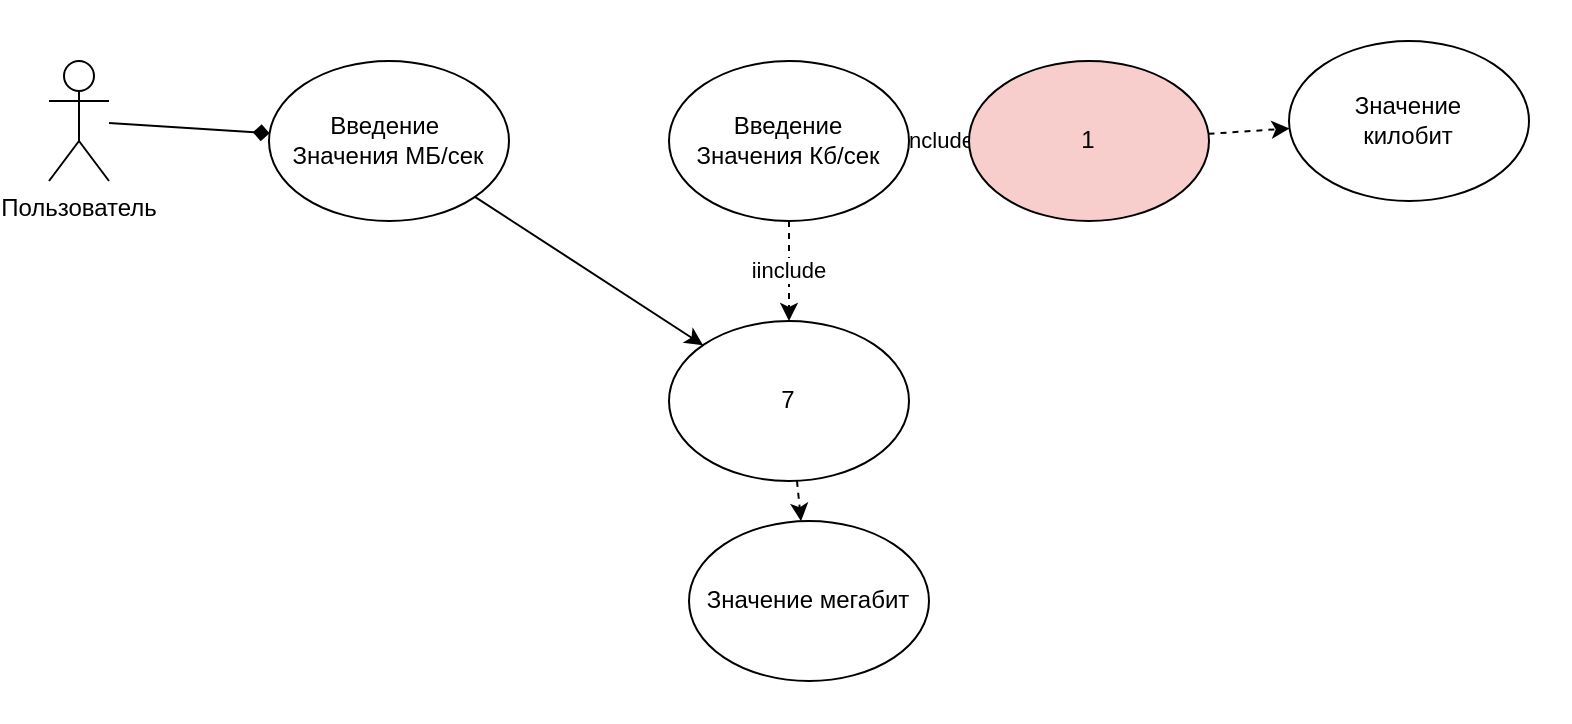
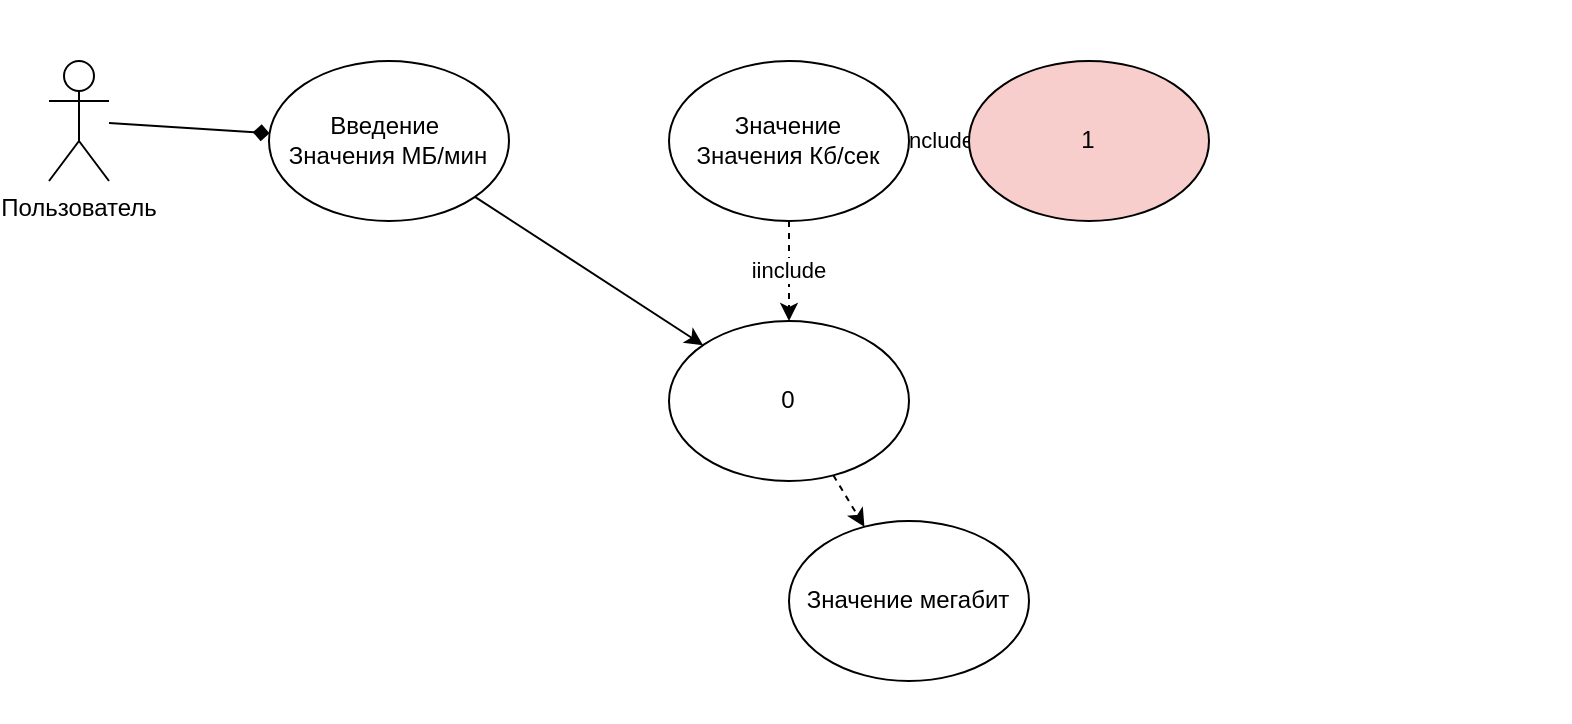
- <mxCell id="13" value="Значение&lt;br&gt;килобит" style="ellipse;whiteSpace=wrap;html=1;" vertex="1" parent="1"><mxGeometry x="640" y="20" width="120" height="80" as="geometry" /></mxCell>
- <mxCell id="11" value="" style="edgeStyle=none;rounded=0;orthogonalLoop=1;jettySize=auto;html=1;dashed=1;startArrow=none;startFill=0;endArrow=classic;endFill=1;" edge="1" parent="1" source="12" target="13"><mxGeometry relative="1" as="geometry" /></mxCell>
- <mxCell id="5" value="&lt;font style=&quot;vertical-align: inherit&quot;&gt;&lt;font style=&quot;vertical-align: inherit&quot;&gt;&lt;font style=&quot;vertical-align: inherit&quot;&gt;&lt;font style=&quot;vertical-align: inherit&quot;&gt;Введение&amp;nbsp;&lt;br&gt;Значения МБ/сек&lt;/font&gt;&lt;/font&gt;&lt;/font&gt;&lt;/font&gt;" style="ellipse;whiteSpace=wrap;html=1;" vertex="1" parent="1"><mxGeometry x="130" y="30" width="120" height="80" as="geometry" /></mxCell>
+ <mxCell id="5" value="&lt;font style=&quot;vertical-align: inherit&quot;&gt;&lt;font style=&quot;vertical-align: inherit&quot;&gt;&lt;font style=&quot;vertical-align: inherit&quot;&gt;&lt;font style=&quot;vertical-align: inherit&quot;&gt;Введение&amp;nbsp;&lt;br&gt;Значения МБ/мин&lt;/font&gt;&lt;/font&gt;&lt;/font&gt;&lt;/font&gt;" style="ellipse;whiteSpace=wrap;html=1;" vertex="1" parent="1"><mxGeometry x="130" y="30" width="120" height="80" as="geometry" /></mxCell>
- <mxCell id="8" value="&lt;font style=&quot;vertical-align: inherit&quot;&gt;&lt;font style=&quot;vertical-align: inherit&quot;&gt;&lt;font style=&quot;vertical-align: inherit&quot;&gt;&lt;font style=&quot;vertical-align: inherit&quot;&gt;&lt;font style=&quot;vertical-align: inherit&quot;&gt;&lt;font style=&quot;vertical-align: inherit&quot;&gt;Введение&lt;br&gt;Значения Кб/сек&lt;/font&gt;&lt;/font&gt;&lt;/font&gt;&lt;/font&gt;&lt;/font&gt;&lt;/font&gt;" style="ellipse;whiteSpace=wrap;html=1;" vertex="1" parent="1"><mxGeometry x="330" y="30" width="120" height="80" as="geometry" /></mxCell>
+ <mxCell id="8" value="&lt;font style=&quot;vertical-align: inherit&quot;&gt;&lt;font style=&quot;vertical-align: inherit&quot;&gt;&lt;font style=&quot;vertical-align: inherit&quot;&gt;&lt;font style=&quot;vertical-align: inherit&quot;&gt;&lt;font style=&quot;vertical-align: inherit&quot;&gt;&lt;font style=&quot;vertical-align: inherit&quot;&gt;Значение&lt;br&gt;Значения Кб/сек&lt;/font&gt;&lt;/font&gt;&lt;/font&gt;&lt;/font&gt;&lt;/font&gt;&lt;/font&gt;" style="ellipse;whiteSpace=wrap;html=1;" vertex="1" parent="1"><mxGeometry x="330" y="30" width="120" height="80" as="geometry" /></mxCell>
- <mxCell id="10" value="&lt;font style=&quot;vertical-align: inherit&quot;&gt;&lt;font style=&quot;vertical-align: inherit&quot;&gt;7&lt;/font&gt;&lt;/font&gt;" style="ellipse;whiteSpace=wrap;html=1;" vertex="1" parent="1"><mxGeometry x="330" y="160" width="120" height="80" as="geometry" /></mxCell>
+ <mxCell id="10" value="&lt;font style=&quot;vertical-align: inherit&quot;&gt;&lt;font style=&quot;vertical-align: inherit&quot;&gt;0&lt;/font&gt;&lt;/font&gt;" style="ellipse;whiteSpace=wrap;html=1;" vertex="1" parent="1"><mxGeometry x="330" y="160" width="120" height="80" as="geometry" /></mxCell>
- <mxCell id="14" value="Значение мегабит" style="ellipse;whiteSpace=wrap;html=1;" vertex="1" parent="1"><mxGeometry x="340" y="260" width="120" height="80" as="geometry" /></mxCell>
+ <mxCell id="14" value="Значение мегабит" style="ellipse;whiteSpace=wrap;html=1;" vertex="1" parent="1"><mxGeometry x="390" y="260" width="120" height="80" as="geometry" /></mxCell>
